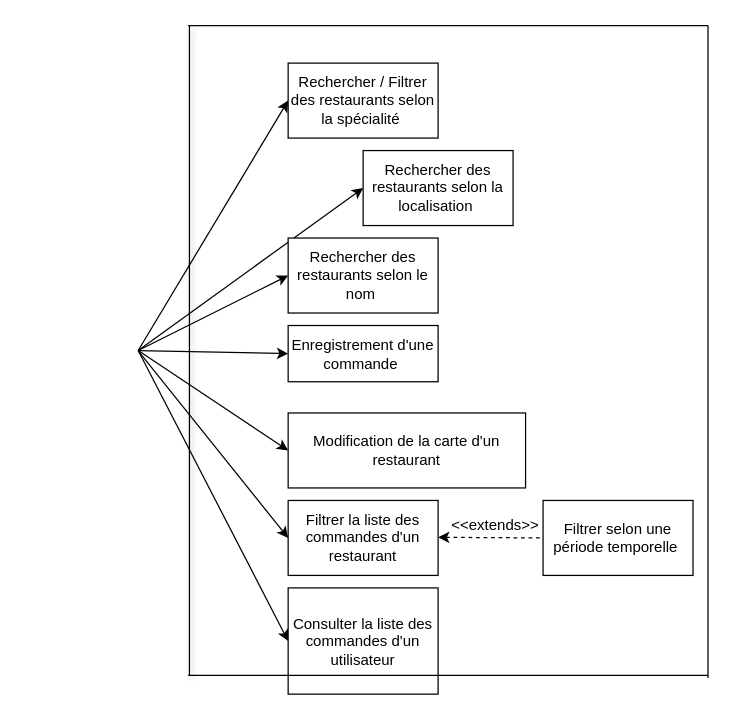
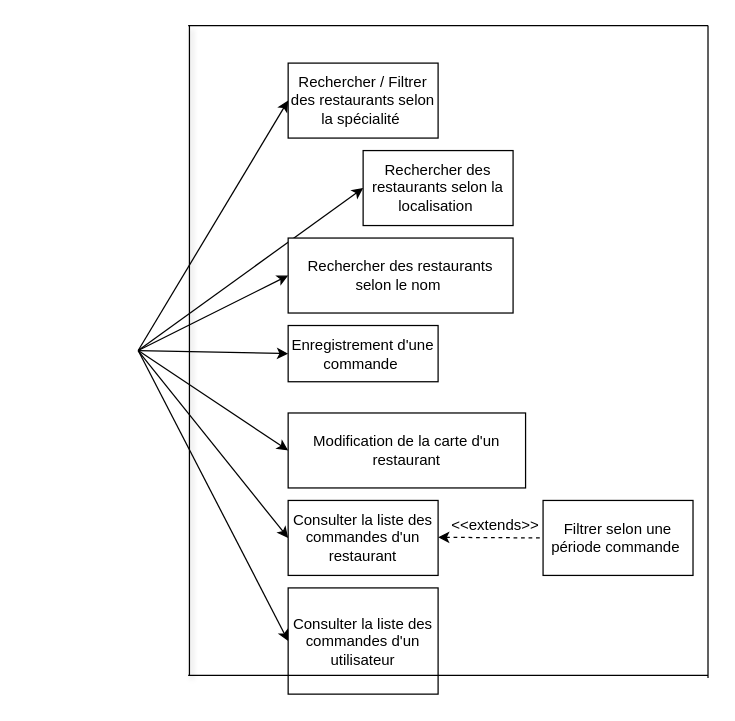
- <mxCell id="18" value="Rechercher des restaurants selon le nom&amp;nbsp;" style="rounded=0;whiteSpace=wrap;html=1;" parent="1" vertex="1"><mxGeometry x="230" y="190" width="120" height="60" as="geometry" /></mxCell>
+ <mxCell id="18" value="Rechercher des restaurants selon le nom&amp;nbsp;" style="rounded=0;whiteSpace=wrap;html=1;" parent="1" vertex="1"><mxGeometry x="230" y="190" width="180" height="60" as="geometry" /></mxCell>
- <mxCell id="8" value="Filtrer la liste des commandes d'un restaurant" style="rounded=0;whiteSpace=wrap;html=1;" parent="1" vertex="1"><mxGeometry x="230" y="400" width="120" height="60" as="geometry" /></mxCell>
+ <mxCell id="8" value="Consulter la liste des commandes d'un restaurant" style="rounded=0;whiteSpace=wrap;html=1;" parent="1" vertex="1"><mxGeometry x="230" y="400" width="120" height="60" as="geometry" /></mxCell>
- <mxCell id="22" value="Filtrer selon une période temporelle&amp;nbsp;" style="rounded=0;whiteSpace=wrap;html=1;" parent="1" vertex="1"><mxGeometry x="434" y="400" width="120" height="60" as="geometry" /></mxCell>
+ <mxCell id="22" value="Filtrer selon une période commande&amp;nbsp;" style="rounded=0;whiteSpace=wrap;html=1;" parent="1" vertex="1"><mxGeometry x="434" y="400" width="120" height="60" as="geometry" /></mxCell>
